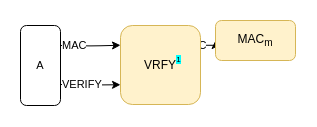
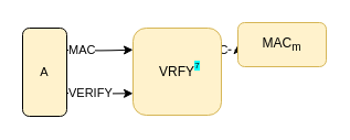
- <mxCell id="4" value="MAC" style="edgeStyle=orthogonalEdgeStyle;rounded=0;orthogonalLoop=1;jettySize=auto;html=1;exitX=1;exitY=0.25;exitDx=0;exitDy=0;entryX=0;entryY=0.5;entryDx=0;entryDy=0;align=left;" edge="1" parent="1" source="7" target="5"><mxGeometry x="0.003" y="-30" relative="1" as="geometry"><mxPoint x="-30" y="-30" as="offset" /></mxGeometry></mxCell>
+ <mxCell id="4" value="MAC" style="edgeStyle=orthogonalEdgeStyle;rounded=0;orthogonalLoop=1;jettySize=auto;html=1;exitX=1;exitY=0.25;exitDx=0;exitDy=0;entryX=0;entryY=0.5;entryDx=0;entryDy=0;align=left;dashed=1;" edge="1" parent="1" source="7" target="5"><mxGeometry x="0.003" y="-30" relative="1" as="geometry"><mxPoint x="-30" y="-30" as="offset" /></mxGeometry></mxCell>
- <mxCell id="8" value="&lt;span style=&quot;font-size: 8px ; background-color: rgb(0 , 255 , 255)&quot;&gt;1&lt;/span&gt;" style="text;html=1;align=center;verticalAlign=middle;resizable=0;points=[];;autosize=1;" parent="1" vertex="1"><mxGeometry x="168" y="48" width="20" height="20" as="geometry" /></mxCell>
+ <mxCell id="8" value="&lt;span style=&quot;font-size: 8px ; background-color: rgb(0 , 255 , 255)&quot;&gt;7&lt;/span&gt;" style="text;html=1;align=center;verticalAlign=middle;resizable=0;points=[];;autosize=1;" parent="1" vertex="1"><mxGeometry x="168" y="48" width="20" height="20" as="geometry" /></mxCell>
- <mxCell id="2" value="&lt;font color=&quot;#000000&quot;&gt;A&lt;/font&gt;" style="rounded=1;whiteSpace=wrap;html=1;labelBackgroundColor=none;fontSize=11;fontColor=#3333FF;" parent="1" vertex="1"><mxGeometry x="20" y="25" width="40" height="80" as="geometry" /></mxCell>
+ <mxCell id="2" value="&lt;font color=&quot;#000000&quot;&gt;A&lt;/font&gt;" style="rounded=1;whiteSpace=wrap;html=1;labelBackgroundColor=none;fontSize=11;fontColor=#3333FF;fillColor=#fff2cc;" parent="1" vertex="1"><mxGeometry x="20" y="25" width="40" height="80" as="geometry" /></mxCell>
